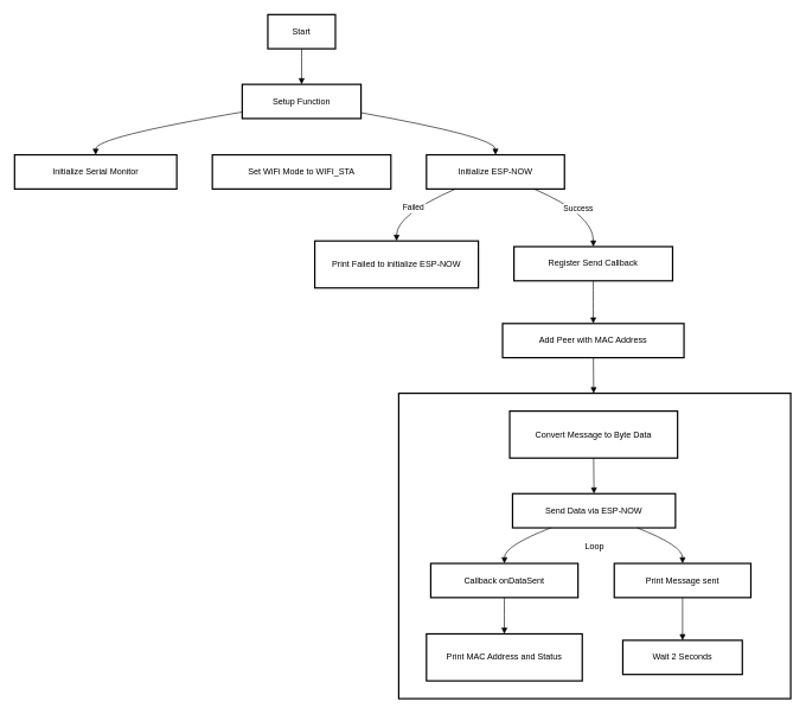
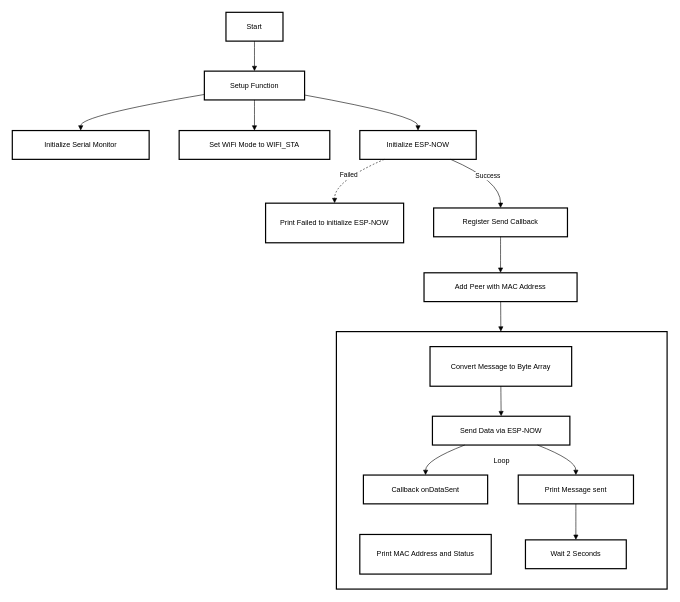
+ <mxCell id="19" value="" style="curved=1;startArrow=none;endArrow=block;exitX=0.5;exitY=1.02;entryX=0.5;entryY=0;rounded=0;" edge="1" parent="1" source="4" target="6"><mxGeometry relative="1" as="geometry"><Array as="points" /></mxGeometry></mxCell>
- <mxCell id="21" value="Failed" style="curved=1;startArrow=none;endArrow=block;exitX=0.21;exitY=1;entryX=0.5;entryY=-0.01;rounded=0;" edge="1" parent="1" source="7" target="8"><mxGeometry relative="1" as="geometry"><Array as="points"><mxPoint x="557" y="301" /></Array></mxGeometry></mxCell>
+ <mxCell id="21" value="Failed" style="curved=1;startArrow=none;endArrow=block;exitX=0.21;exitY=1;entryX=0.5;entryY=-0.01;rounded=0;dashed=1;" edge="1" parent="1" source="7" target="8"><mxGeometry relative="1" as="geometry"><Array as="points"><mxPoint x="557" y="301" /></Array></mxGeometry></mxCell>
- <mxCell id="11" value="Convert Message to Byte Data" style="whiteSpace=wrap;strokeWidth=2;" vertex="1" parent="1"><mxGeometry x="716" y="577" width="236" height="66" as="geometry" /></mxCell>
+ <mxCell id="11" value="Convert Message to Byte Array" style="whiteSpace=wrap;strokeWidth=2;" vertex="1" parent="1"><mxGeometry x="716" y="577" width="236" height="66" as="geometry" /></mxCell>
- <mxCell id="26" value="" style="curved=1;startArrow=none;endArrow=block;exitX=0.5;exitY=1.02;entryX=0.5;entryY=0;rounded=0;" edge="1" parent="1" source="13" target="14"><mxGeometry relative="1" as="geometry"><Array as="points" /></mxGeometry></mxCell>
